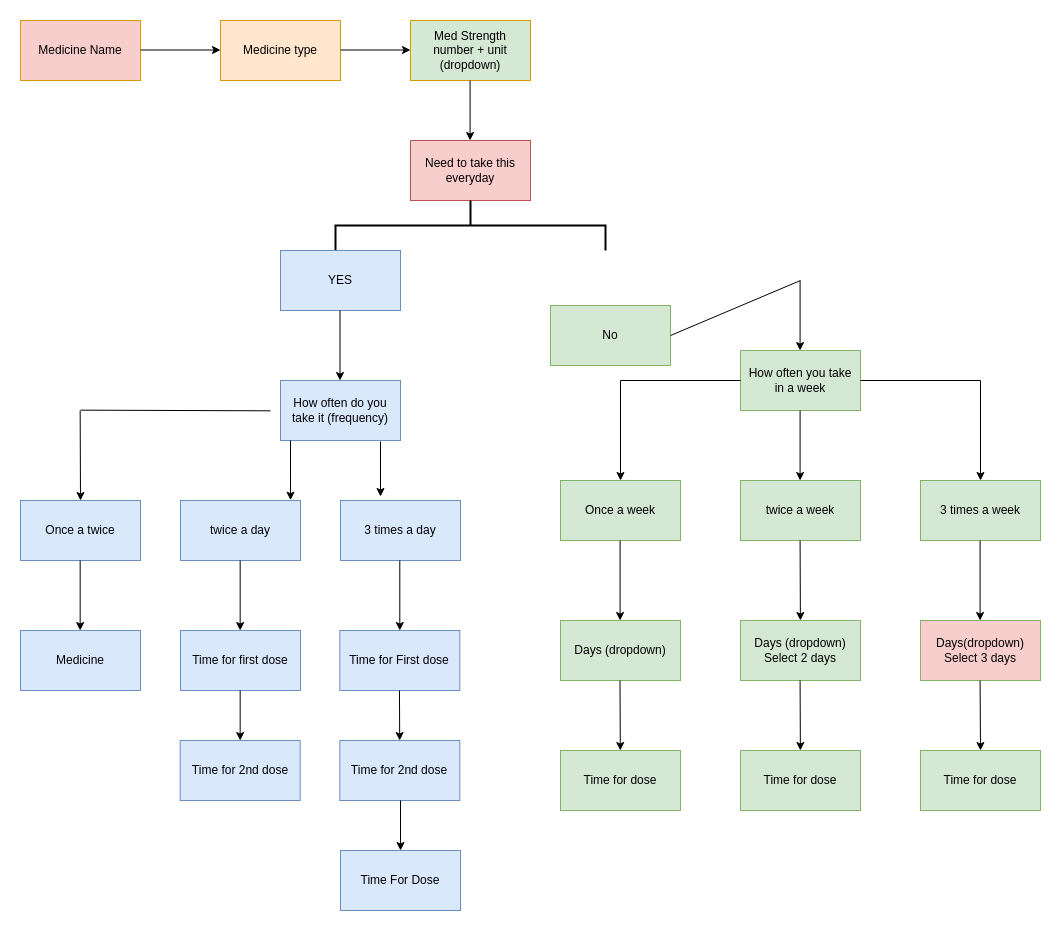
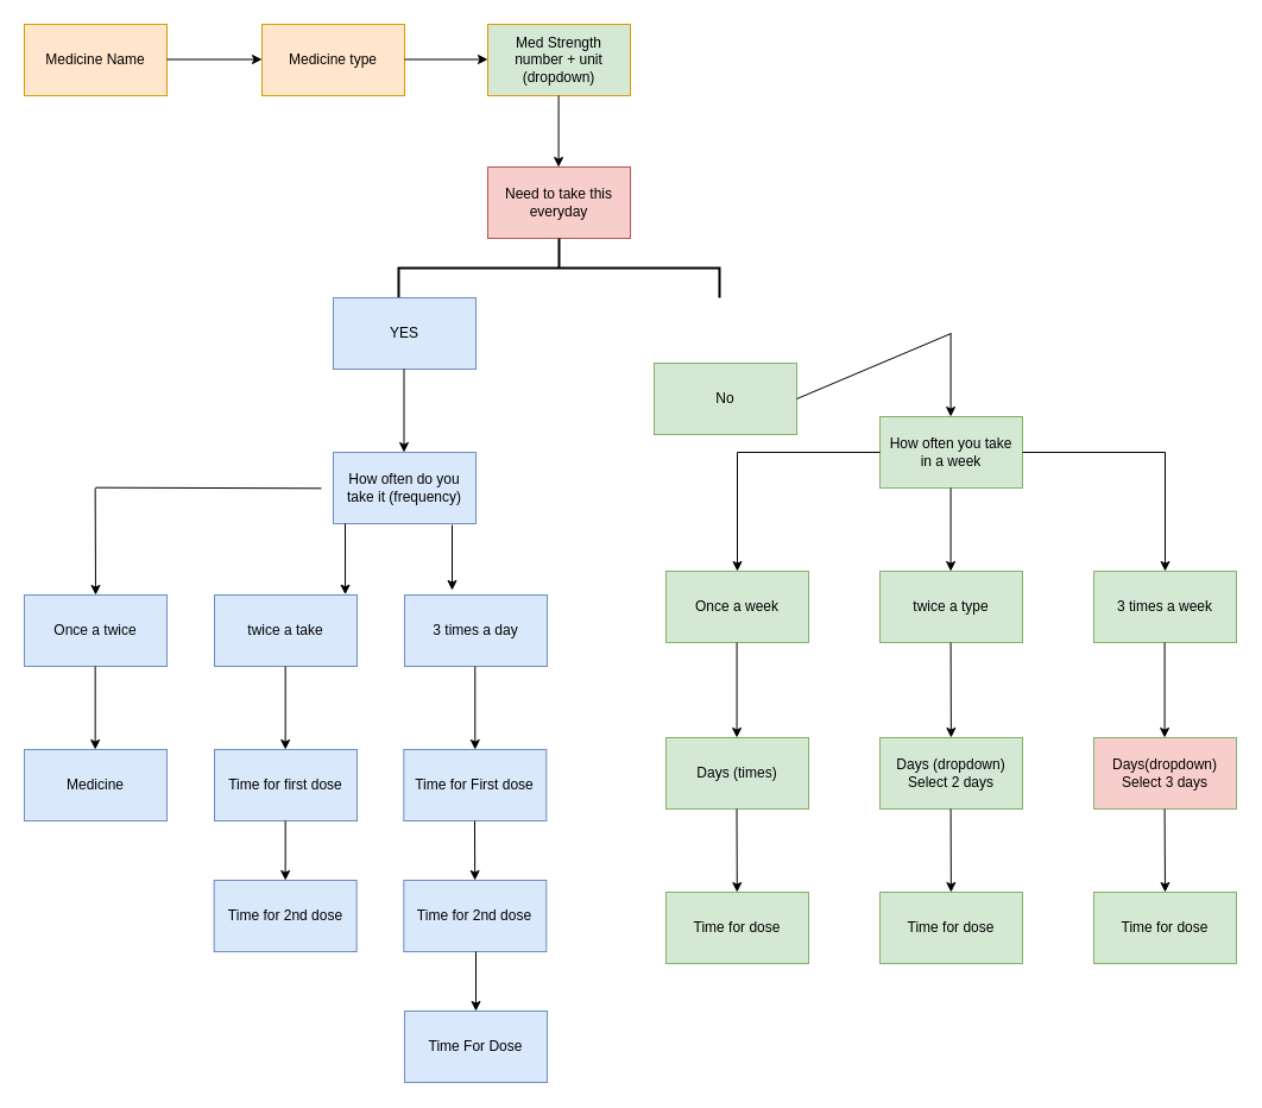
- <mxCell id="2" value="Medicine Name" style="rounded=0;whiteSpace=wrap;html=1;fillColor=#f8cecc;strokeColor=#d79b00;" parent="1" vertex="1"><mxGeometry x="20" y="20" width="120" height="60" as="geometry" /></mxCell>
+ <mxCell id="2" value="Medicine Name" style="rounded=0;whiteSpace=wrap;html=1;fillColor=#ffe6cc;strokeColor=#d79b00;" parent="1" vertex="1"><mxGeometry x="20" y="20" width="120" height="60" as="geometry" /></mxCell>
- <mxCell id="42" value="twice a week" style="rounded=0;whiteSpace=wrap;html=1;fillColor=#d5e8d4;strokeColor=#82b366;" parent="1" vertex="1"><mxGeometry x="740" y="480" width="120" height="60" as="geometry" /></mxCell>
+ <mxCell id="42" value="twice a type" style="rounded=0;whiteSpace=wrap;html=1;fillColor=#d5e8d4;strokeColor=#82b366;" parent="1" vertex="1"><mxGeometry x="740" y="480" width="120" height="60" as="geometry" /></mxCell>
- <mxCell id="15" value="twice a day" style="rounded=0;whiteSpace=wrap;html=1;fillColor=#dae8fc;strokeColor=#6c8ebf;" parent="1" vertex="1"><mxGeometry x="180" y="500" width="120" height="60" as="geometry" /></mxCell>
+ <mxCell id="15" value="twice a take" style="rounded=0;whiteSpace=wrap;html=1;fillColor=#dae8fc;strokeColor=#6c8ebf;" parent="1" vertex="1"><mxGeometry x="180" y="500" width="120" height="60" as="geometry" /></mxCell>
- <mxCell id="45" value="Days (dropdown)" style="rounded=0;whiteSpace=wrap;html=1;fillColor=#d5e8d4;strokeColor=#82b366;" parent="1" vertex="1"><mxGeometry x="560" y="620" width="120" height="60" as="geometry" /></mxCell>
+ <mxCell id="45" value="Days (times)" style="rounded=0;whiteSpace=wrap;html=1;fillColor=#d5e8d4;strokeColor=#82b366;" parent="1" vertex="1"><mxGeometry x="560" y="620" width="120" height="60" as="geometry" /></mxCell>
